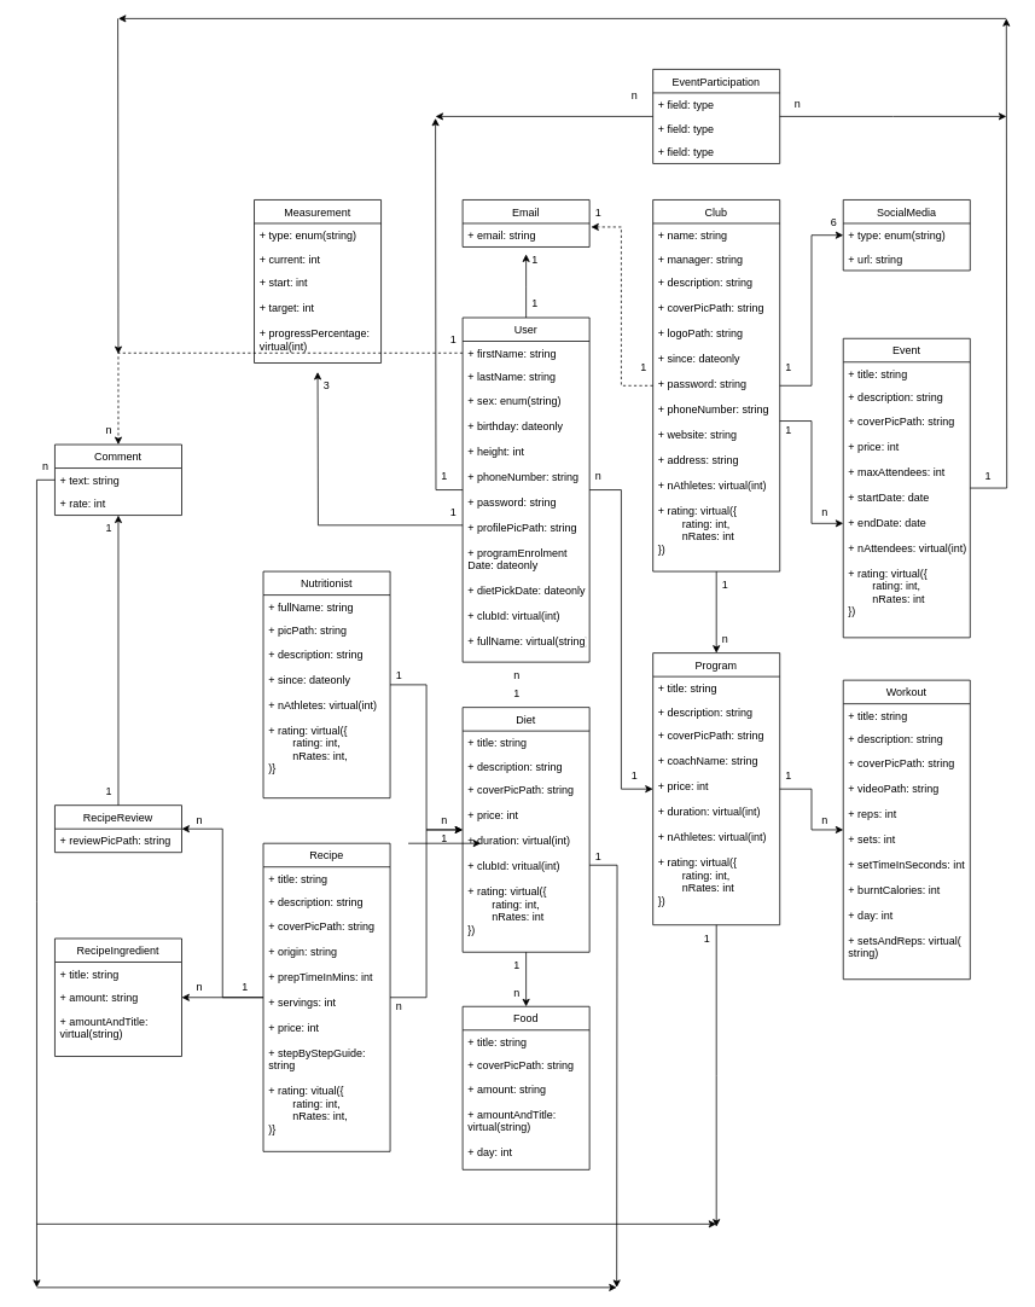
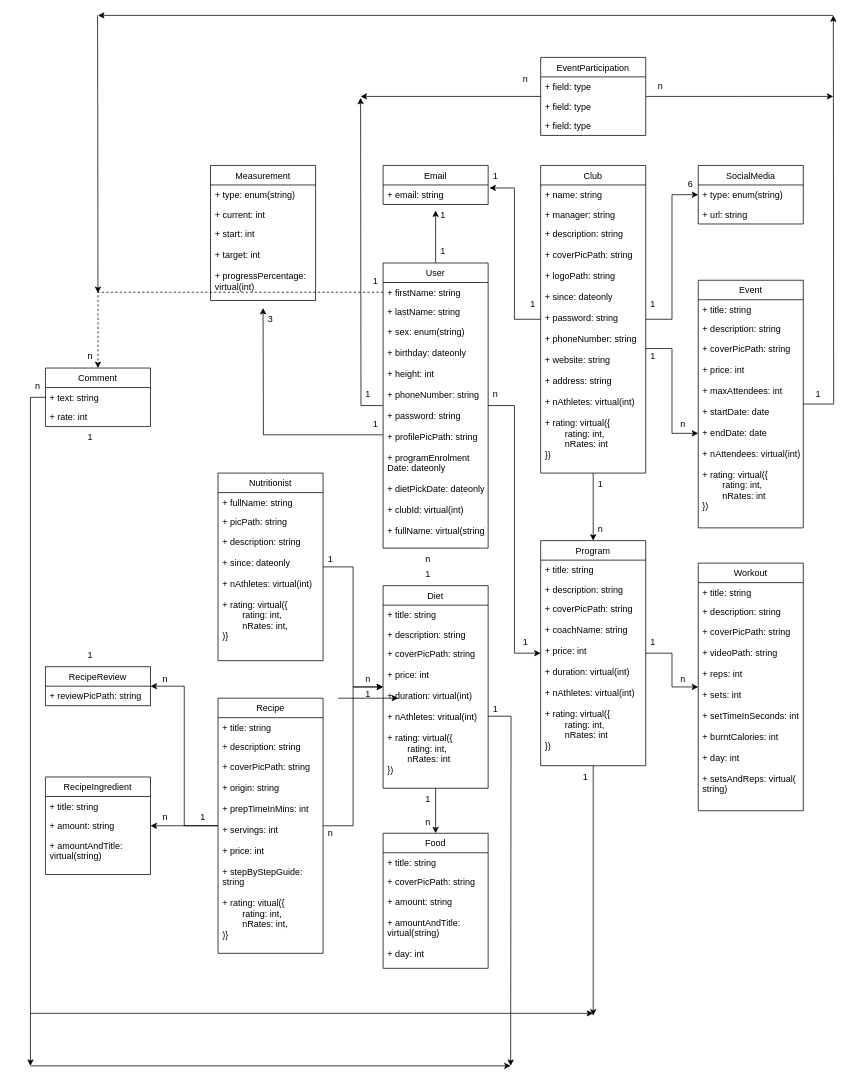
- <mxCell id="3" style="edgeStyle=orthogonalEdgeStyle;rounded=0;orthogonalLoop=1;jettySize=auto;html=1;entryX=1.012;entryY=0.152;entryDx=0;entryDy=0;entryPerimeter=0;dashed=1;" edge="1" parent="1" source="5" target="15"><mxGeometry relative="1" as="geometry" /></mxCell>
+ <mxCell id="3" style="edgeStyle=orthogonalEdgeStyle;rounded=0;orthogonalLoop=1;jettySize=auto;html=1;entryX=1.012;entryY=0.152;entryDx=0;entryDy=0;entryPerimeter=0;" edge="1" parent="1" source="5" target="15"><mxGeometry relative="1" as="geometry" /></mxCell>
- <mxCell id="107" style="edgeStyle=orthogonalEdgeStyle;rounded=0;orthogonalLoop=1;jettySize=auto;html=1;" edge="1" parent="1" source="108" target="104"><mxGeometry relative="1" as="geometry" /></mxCell>
- <mxCell id="72" value="+ coverPicPath: string&#10;&#10;+ price: int&#10;&#10;+ duration: virtual(int)&#10;&#10;+ clubId: vritual(int)&#10;&#10;+ rating: virtual({&#10;        rating: int,&#10;        nRates: int&#10;})" style="text;strokeColor=none;fillColor=none;align=left;verticalAlign=top;spacingLeft=4;spacingRight=4;overflow=hidden;rotatable=0;points=[[0,0.5],[1,0.5]];portConstraint=eastwest;" vertex="1" parent="69"><mxGeometry y="78" width="140" height="192" as="geometry" /></mxCell>
+ <mxCell id="72" value="+ coverPicPath: string&#10;&#10;+ price: int&#10;&#10;+ duration: virtual(int)&#10;&#10;+ nAthletes: vritual(int)&#10;&#10;+ rating: virtual({&#10;        rating: int,&#10;        nRates: int&#10;})" style="text;strokeColor=none;fillColor=none;align=left;verticalAlign=top;spacingLeft=4;spacingRight=4;overflow=hidden;rotatable=0;points=[[0,0.5],[1,0.5]];portConstraint=eastwest;" vertex="1" parent="69"><mxGeometry y="78" width="140" height="192" as="geometry" /></mxCell>
